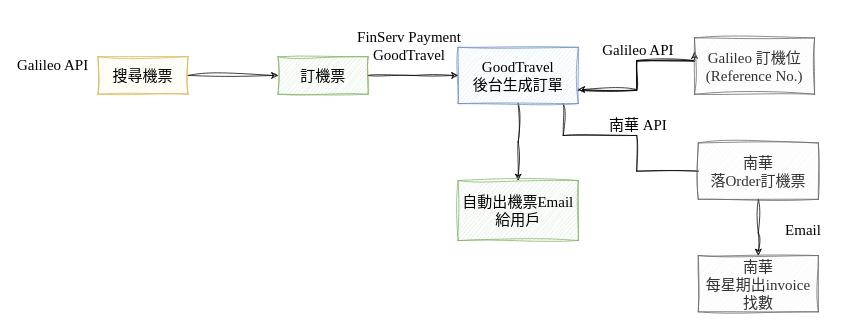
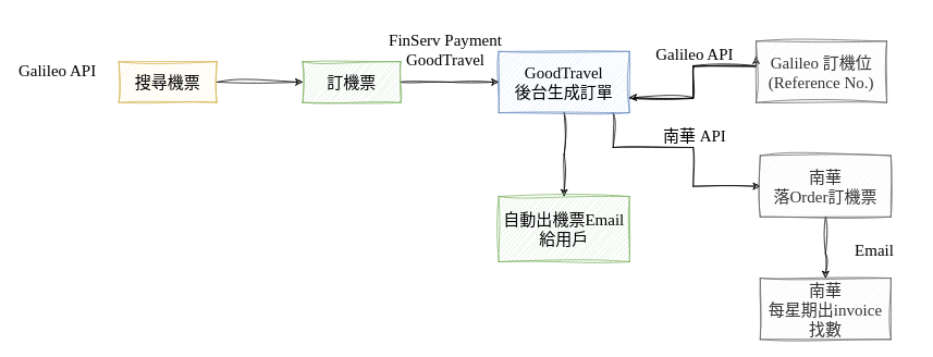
- <mxCell id="3" value="搜尋機票" style="rounded=0;whiteSpace=wrap;html=1;sketch=1;hachureGap=4;jiggle=2;curveFitting=1;fontFamily=Architects Daughter;fontSource=https%3A%2F%2Ffonts.googleapis.com%2Fcss%3Ffamily%3DArchitects%2BDaughter;fontSize=20;fillColor=#fff2cc;strokeColor=#d6b656;" vertex="1" parent="1"><mxGeometry x="130" y="75" width="120" height="50" as="geometry" /></mxCell>
+ <mxCell id="3" value="搜尋機票" style="rounded=0;whiteSpace=wrap;html=1;sketch=1;hachureGap=4;jiggle=2;curveFitting=1;fontFamily=Architects Daughter;fontSource=https%3A%2F%2Ffonts.googleapis.com%2Fcss%3Ffamily%3DArchitects%2BDaughter;fontSize=20;fillColor=#fff2cc;strokeColor=#d6b656;" vertex="1" parent="1"><mxGeometry x="145" y="75" width="120" height="50" as="geometry" /></mxCell>
- <mxCell id="10" style="edgeStyle=orthogonalEdgeStyle;rounded=0;sketch=1;hachureGap=4;jiggle=2;curveFitting=1;orthogonalLoop=1;jettySize=auto;html=1;entryX=0;entryY=0.5;entryDx=0;entryDy=0;fontFamily=Architects Daughter;fontSource=https%3A%2F%2Ffonts.googleapis.com%2Fcss%3Ffamily%3DArchitects%2BDaughter;fontSize=16;endArrow=none;" edge="1" parent="1" source="11" target="18"><mxGeometry relative="1" as="geometry"><Array as="points"><mxPoint x="750" y="180" /><mxPoint x="848" y="180" /><mxPoint x="848" y="228" /></Array></mxGeometry></mxCell>
+ <mxCell id="10" style="edgeStyle=orthogonalEdgeStyle;rounded=0;sketch=1;hachureGap=4;jiggle=2;curveFitting=1;orthogonalLoop=1;jettySize=auto;html=1;entryX=0;entryY=0.5;entryDx=0;entryDy=0;fontFamily=Architects Daughter;fontSource=https%3A%2F%2Ffonts.googleapis.com%2Fcss%3Ffamily%3DArchitects%2BDaughter;fontSize=16;" edge="1" parent="1" source="11" target="18"><mxGeometry relative="1" as="geometry"><Array as="points"><mxPoint x="750" y="180" /><mxPoint x="848" y="180" /><mxPoint x="848" y="228" /></Array></mxGeometry></mxCell>
